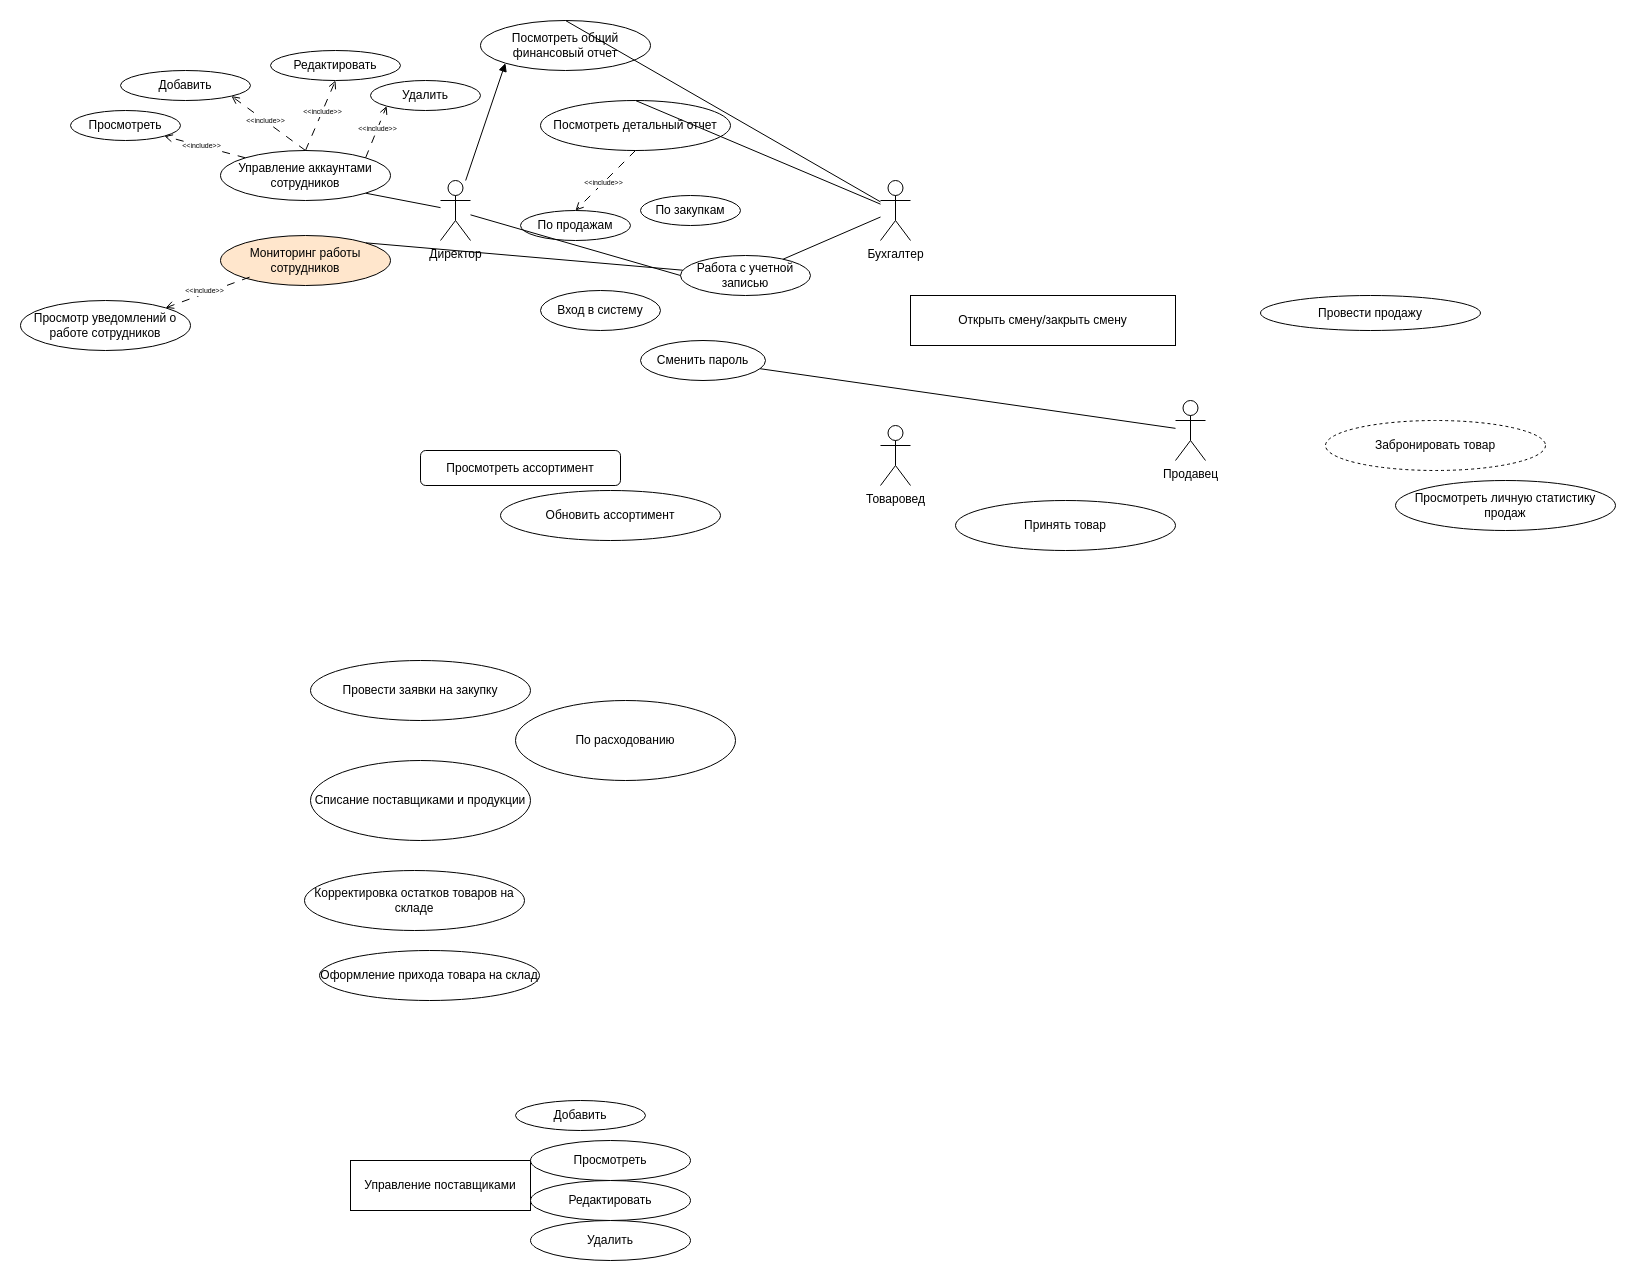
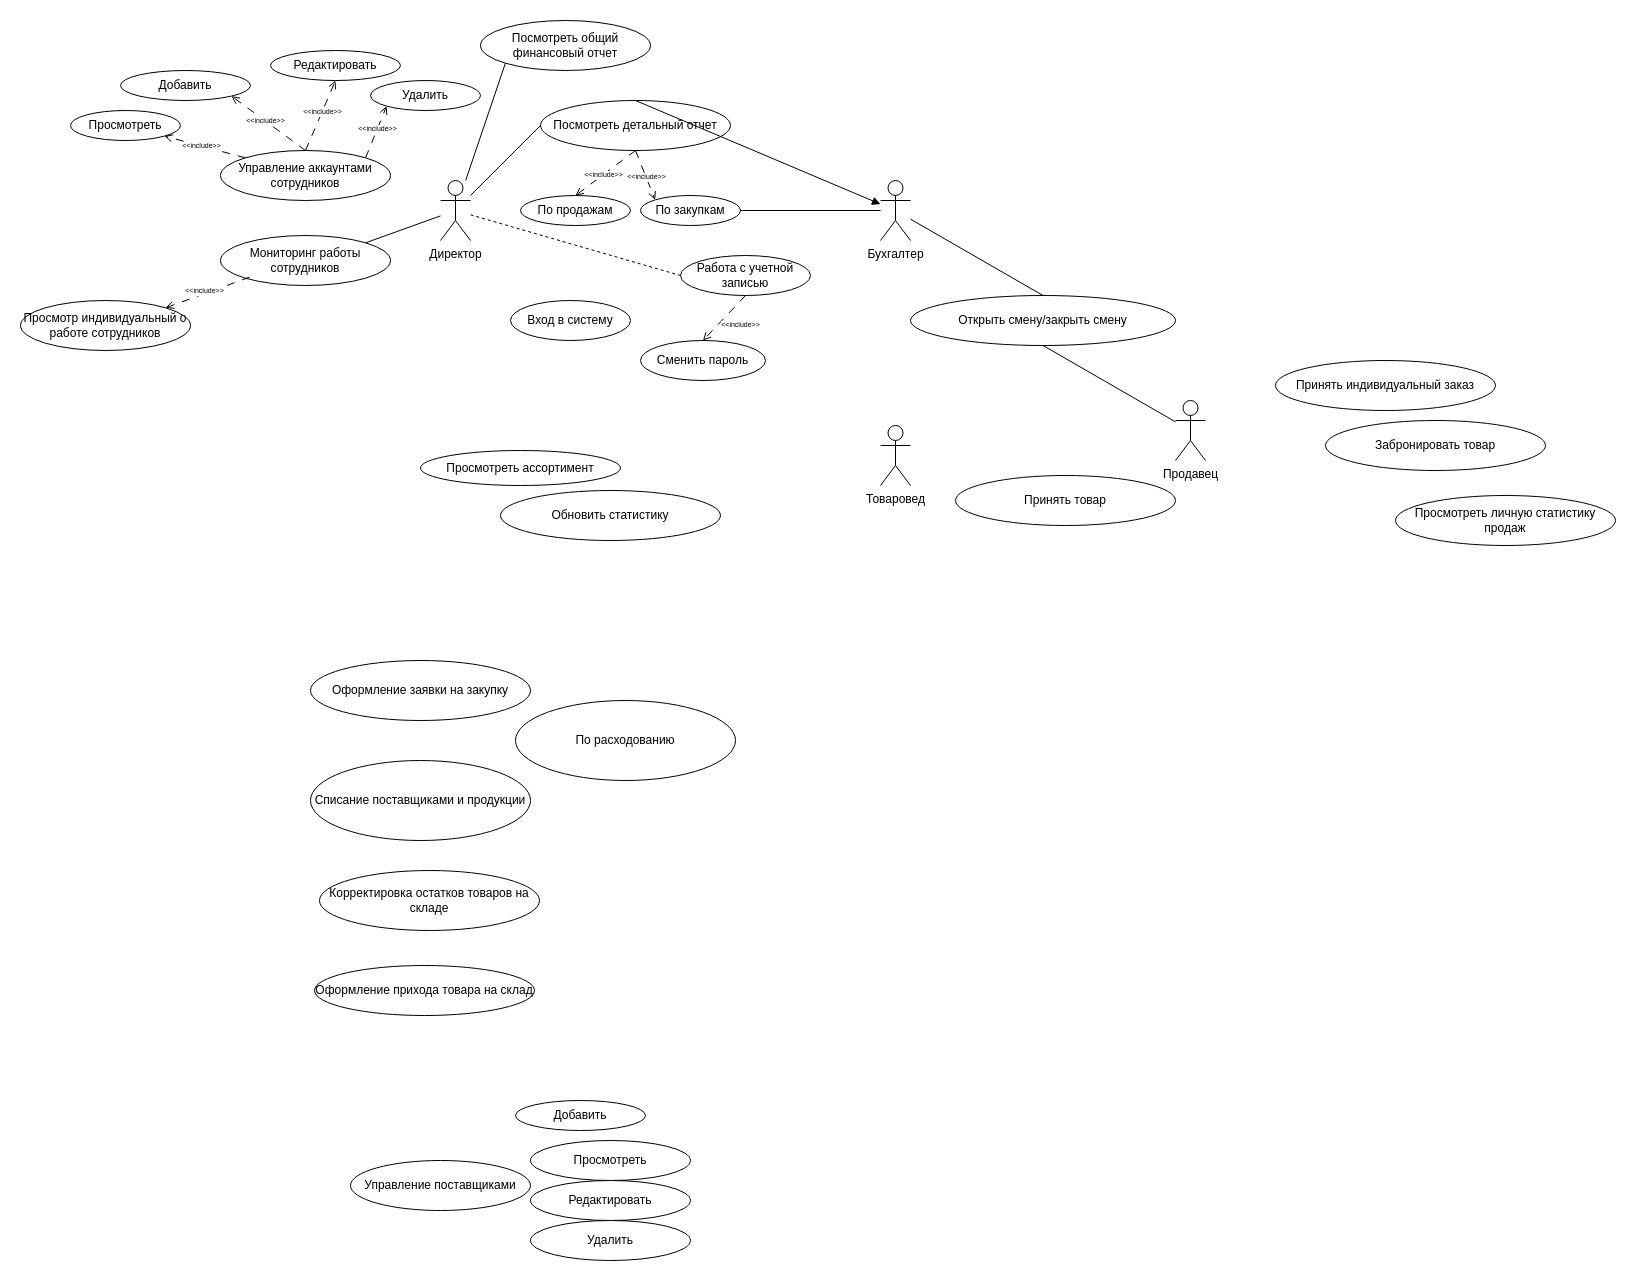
- <mxCell id="49" value="" style="endArrow=block;html=1;rounded=0;entryX=0;entryY=1;entryDx=0;entryDy=0;" edge="1" parent="1" source="2" target="14"><mxGeometry width="50" height="50" relative="1" as="geometry"><mxPoint x="594" y="224" as="sourcePoint" /><mxPoint x="520" y="210" as="targetPoint" /></mxGeometry></mxCell>
+ <mxCell id="49" value="" style="endArrow=none;html=1;rounded=0;entryX=0;entryY=1;entryDx=0;entryDy=0;" edge="1" parent="1" source="2" target="14"><mxGeometry width="50" height="50" relative="1" as="geometry"><mxPoint x="594" y="224" as="sourcePoint" /><mxPoint x="520" y="210" as="targetPoint" /></mxGeometry></mxCell>
- <mxCell id="57" value="" style="endArrow=none;html=1;rounded=0;exitX=0.5;exitY=0;exitDx=0;exitDy=0;" edge="1" parent="1" source="14" target="5"><mxGeometry width="50" height="50" relative="1" as="geometry"><mxPoint x="670" y="147" as="sourcePoint" /><mxPoint x="726" y="30" as="targetPoint" /></mxGeometry></mxCell>
+ <mxCell id="50" value="" style="endArrow=none;html=1;rounded=0;entryX=0;entryY=0.5;entryDx=0;entryDy=0;" edge="1" parent="1" source="2" target="15"><mxGeometry width="50" height="50" relative="1" as="geometry"><mxPoint x="490" y="258" as="sourcePoint" /><mxPoint x="550" y="190" as="targetPoint" /></mxGeometry></mxCell>
+ <mxCell id="53" value="" style="endArrow=open;html=1;rounded=0;exitX=0.5;exitY=1;exitDx=0;exitDy=0;entryX=0;entryY=0;entryDx=0;entryDy=0;dashed=1;dashPattern=8 8;endFill=0;" edge="1" parent="1" source="15" target="51"><mxGeometry width="50" height="50" relative="1" as="geometry"><mxPoint x="650" y="221" as="sourcePoint" /><mxPoint x="670" y="170" as="targetPoint" /></mxGeometry></mxCell>
+ <mxCell id="54" value="&amp;lt;&amp;lt;include&amp;gt;&amp;gt;" style="edgeLabel;html=1;align=center;verticalAlign=middle;resizable=0;points=[];fontSize=7;" vertex="1" connectable="0" parent="53"><mxGeometry x="0.096" relative="1" as="geometry"><mxPoint as="offset" /></mxGeometry></mxCell>
- <mxCell id="36" value="" style="endArrow=none;html=1;rounded=0;entryX=1;entryY=1;entryDx=0;entryDy=0;" edge="1" parent="1" source="2" target="7"><mxGeometry width="50" height="50" relative="1" as="geometry"><mxPoint x="380" y="190" as="sourcePoint" /><mxPoint x="430" y="140" as="targetPoint" /></mxGeometry></mxCell>
- <mxCell id="58" value="" style="endArrow=none;html=1;rounded=0;exitX=0.5;exitY=0;exitDx=0;exitDy=0;" edge="1" parent="1" source="15" target="5"><mxGeometry width="50" height="50" relative="1" as="geometry"><mxPoint x="710" y="64" as="sourcePoint" /><mxPoint x="855" y="10" as="targetPoint" /></mxGeometry></mxCell>
+ <mxCell id="58" value="" style="endArrow=block;html=1;rounded=0;exitX=0.5;exitY=0;exitDx=0;exitDy=0;" edge="1" parent="1" source="15" target="5"><mxGeometry width="50" height="50" relative="1" as="geometry"><mxPoint x="710" y="64" as="sourcePoint" /><mxPoint x="855" y="10" as="targetPoint" /></mxGeometry></mxCell>
- <mxCell id="52" value="По продажам" style="ellipse;whiteSpace=wrap;html=1;" vertex="1" parent="1"><mxGeometry x="520" y="210" width="110" height="30" as="geometry" /></mxCell>
+ <mxCell id="52" value="По продажам" style="ellipse;whiteSpace=wrap;html=1;" vertex="1" parent="1"><mxGeometry x="520" y="195" width="110" height="30" as="geometry" /></mxCell>
- <mxCell id="61" value="" style="endArrow=none;html=1;rounded=0;" edge="1" parent="1" source="5" target="35"><mxGeometry width="50" height="50" relative="1" as="geometry"><mxPoint x="830" y="180" as="sourcePoint" /><mxPoint x="1040" y="241" as="targetPoint" /></mxGeometry></mxCell>
+ <mxCell id="61" value="" style="endArrow=none;html=1;rounded=0;" edge="1" parent="1" source="5" target="51"><mxGeometry width="50" height="50" relative="1" as="geometry"><mxPoint x="830" y="180" as="sourcePoint" /><mxPoint x="1040" y="241" as="targetPoint" /></mxGeometry></mxCell>
- <mxCell id="60" value="" style="endArrow=none;html=1;rounded=0;entryX=0;entryY=0.5;entryDx=0;entryDy=0;" edge="1" parent="1" source="2" target="35"><mxGeometry width="50" height="50" relative="1" as="geometry"><mxPoint x="500" y="340" as="sourcePoint" /><mxPoint x="570" y="270" as="targetPoint" /></mxGeometry></mxCell>
+ <mxCell id="60" value="" style="endArrow=none;html=1;rounded=0;entryX=0;entryY=0.5;entryDx=0;entryDy=0;dashed=1;" edge="1" parent="1" source="2" target="35"><mxGeometry width="50" height="50" relative="1" as="geometry"><mxPoint x="500" y="340" as="sourcePoint" /><mxPoint x="570" y="270" as="targetPoint" /></mxGeometry></mxCell>
- <mxCell id="37" value="" style="endArrow=none;html=1;rounded=0;exitX=1;exitY=0;exitDx=0;exitDy=0;" edge="1" parent="1" source="12" target="35"><mxGeometry width="50" height="50" relative="1" as="geometry"><mxPoint x="390" y="180" as="sourcePoint" /><mxPoint x="440" y="130" as="targetPoint" /></mxGeometry></mxCell>
+ <mxCell id="37" value="" style="endArrow=none;html=1;rounded=0;exitX=1;exitY=0;exitDx=0;exitDy=0;" edge="1" parent="1" source="12" target="2"><mxGeometry width="50" height="50" relative="1" as="geometry"><mxPoint x="390" y="180" as="sourcePoint" /><mxPoint x="440" y="130" as="targetPoint" /></mxGeometry></mxCell>
+ <mxCell id="65" value="" style="endArrow=none;html=1;rounded=0;exitX=0.5;exitY=0;exitDx=0;exitDy=0;" edge="1" parent="1" source="26" target="5"><mxGeometry width="50" height="50" relative="1" as="geometry"><mxPoint x="990" y="503" as="sourcePoint" /><mxPoint x="1340" y="460" as="targetPoint" /></mxGeometry></mxCell>
- <mxCell id="12" value="Мониторинг работы сотрудников" style="ellipse;whiteSpace=wrap;html=1;fillColor=#ffe6cc;" vertex="1" parent="1"><mxGeometry x="220" y="235" width="170" height="50" as="geometry" /></mxCell>
+ <mxCell id="12" value="Мониторинг работы сотрудников" style="ellipse;whiteSpace=wrap;html=1;" vertex="1" parent="1"><mxGeometry x="220" y="235" width="170" height="50" as="geometry" /></mxCell>
- <mxCell id="6" value="Вход в систему" style="ellipse;whiteSpace=wrap;html=1;" vertex="1" parent="1"><mxGeometry x="540" y="290" width="120" height="40" as="geometry" /></mxCell>
+ <mxCell id="6" value="Вход в систему" style="ellipse;whiteSpace=wrap;html=1;" vertex="1" parent="1"><mxGeometry x="510" y="300" width="120" height="40" as="geometry" /></mxCell>
- <mxCell id="27" value="Провести продажу" style="ellipse;whiteSpace=wrap;html=1;" vertex="1" parent="1"><mxGeometry x="1260" y="295" width="220" height="35" as="geometry" /></mxCell>
+ <mxCell id="62" value="" style="endArrow=open;html=1;rounded=0;exitX=0.5;exitY=1;exitDx=0;exitDy=0;entryX=0.5;entryY=0;entryDx=0;entryDy=0;dashed=1;dashPattern=8 8;endFill=0;" edge="1" parent="1" source="35" target="34"><mxGeometry width="50" height="50" relative="1" as="geometry"><mxPoint x="786" y="320" as="sourcePoint" /><mxPoint x="700" y="333" as="targetPoint" /></mxGeometry></mxCell>
+ <mxCell id="63" value="&amp;lt;&amp;lt;include&amp;gt;&amp;gt;" style="edgeLabel;html=1;align=center;verticalAlign=middle;resizable=0;points=[];fontSize=7;" vertex="1" connectable="0" parent="62"><mxGeometry x="0.096" relative="1" as="geometry"><mxPoint x="18" y="5" as="offset" /></mxGeometry></mxCell>
- <mxCell id="26" value="Открыть смену/закрыть смену" style="whiteSpace=wrap;html=1;rounded=0;" vertex="1" parent="1"><mxGeometry x="910" y="295" width="265" height="50" as="geometry" /></mxCell>
+ <mxCell id="26" value="Открыть смену/закрыть смену" style="ellipse;whiteSpace=wrap;html=1;" vertex="1" parent="1"><mxGeometry x="910" y="295" width="265" height="50" as="geometry" /></mxCell>
- <mxCell id="13" value="Просмотр уведомлений о работе сотрудников" style="ellipse;whiteSpace=wrap;html=1;" vertex="1" parent="1"><mxGeometry x="20" y="300" width="170" height="50" as="geometry" /></mxCell>
+ <mxCell id="13" value="Просмотр индивидуальный о работе сотрудников" style="ellipse;whiteSpace=wrap;html=1;" vertex="1" parent="1"><mxGeometry x="20" y="300" width="170" height="50" as="geometry" /></mxCell>
+ <mxCell id="28" value="Принять индивидуальный заказ" style="ellipse;whiteSpace=wrap;html=1;" vertex="1" parent="1"><mxGeometry x="1275" y="360" width="220" height="50" as="geometry" /></mxCell>
- <mxCell id="64" value="" style="endArrow=none;html=1;rounded=0;" edge="1" parent="1" source="3" target="34"><mxGeometry width="50" height="50" relative="1" as="geometry"><mxPoint x="480" y="410" as="sourcePoint" /><mxPoint x="690" y="471" as="targetPoint" /></mxGeometry></mxCell>
+ <mxCell id="64" value="" style="endArrow=none;html=1;rounded=0;entryX=0.5;entryY=1;entryDx=0;entryDy=0;" edge="1" parent="1" source="3" target="26"><mxGeometry width="50" height="50" relative="1" as="geometry"><mxPoint x="480" y="410" as="sourcePoint" /><mxPoint x="690" y="471" as="targetPoint" /></mxGeometry></mxCell>
- <mxCell id="29" value="Забронировать товар" style="ellipse;whiteSpace=wrap;html=1;dashed=1;" vertex="1" parent="1"><mxGeometry x="1325" y="420" width="220" height="50" as="geometry" /></mxCell>
+ <mxCell id="29" value="Забронировать товар" style="ellipse;whiteSpace=wrap;html=1;" vertex="1" parent="1"><mxGeometry x="1325" y="420" width="220" height="50" as="geometry" /></mxCell>
- <mxCell id="32" value="Просмотреть ассортимент" style="whiteSpace=wrap;html=1;rounded=1;" vertex="1" parent="1"><mxGeometry x="420" y="450" width="200" height="35" as="geometry" /></mxCell>
+ <mxCell id="32" value="Просмотреть ассортимент" style="ellipse;whiteSpace=wrap;html=1;" vertex="1" parent="1"><mxGeometry x="420" y="450" width="200" height="35" as="geometry" /></mxCell>
- <mxCell id="33" value="Просмотреть личную статистику продаж" style="ellipse;whiteSpace=wrap;html=1;" vertex="1" parent="1"><mxGeometry x="1395" y="480" width="220" height="50" as="geometry" /></mxCell>
+ <mxCell id="33" value="Просмотреть личную статистику продаж" style="ellipse;whiteSpace=wrap;html=1;" vertex="1" parent="1"><mxGeometry x="1395" y="495" width="220" height="50" as="geometry" /></mxCell>
- <mxCell id="31" value="Обновить ассортимент" style="ellipse;whiteSpace=wrap;html=1;" vertex="1" parent="1"><mxGeometry x="500" y="490" width="220" height="50" as="geometry" /></mxCell>
+ <mxCell id="31" value="Обновить статистику" style="ellipse;whiteSpace=wrap;html=1;" vertex="1" parent="1"><mxGeometry x="500" y="490" width="220" height="50" as="geometry" /></mxCell>
- <mxCell id="30" value="Принять товар" style="ellipse;whiteSpace=wrap;html=1;" vertex="1" parent="1"><mxGeometry x="955" y="500" width="220" height="50" as="geometry" /></mxCell>
+ <mxCell id="30" value="Принять товар" style="ellipse;whiteSpace=wrap;html=1;" vertex="1" parent="1"><mxGeometry x="955" y="475" width="220" height="50" as="geometry" /></mxCell>
- <mxCell id="25" value="Провести заявки на закупку" style="ellipse;whiteSpace=wrap;html=1;" vertex="1" parent="1"><mxGeometry x="310" y="660" width="220" height="60" as="geometry" /></mxCell>
+ <mxCell id="25" value="Оформление заявки на закупку" style="ellipse;whiteSpace=wrap;html=1;" vertex="1" parent="1"><mxGeometry x="310" y="660" width="220" height="60" as="geometry" /></mxCell>
- <mxCell id="22" value="Корректировка остатков товаров на складе" style="ellipse;whiteSpace=wrap;html=1;" vertex="1" parent="1"><mxGeometry x="304" y="870" width="220" height="60" as="geometry" /></mxCell>
+ <mxCell id="22" value="Корректировка остатков товаров на складе" style="ellipse;whiteSpace=wrap;html=1;" vertex="1" parent="1"><mxGeometry x="319" y="870" width="220" height="60" as="geometry" /></mxCell>
- <mxCell id="21" value="Оформление прихода товара на склад" style="ellipse;whiteSpace=wrap;html=1;" vertex="1" parent="1"><mxGeometry x="319" y="950" width="220" height="50" as="geometry" /></mxCell>
+ <mxCell id="21" value="Оформление прихода товара на склад" style="ellipse;whiteSpace=wrap;html=1;" vertex="1" parent="1"><mxGeometry x="314" y="965" width="220" height="50" as="geometry" /></mxCell>
- <mxCell id="16" value="Управление поставщиками" style="whiteSpace=wrap;html=1;rounded=0;" vertex="1" parent="1"><mxGeometry x="350" y="1160" width="180" height="50" as="geometry" /></mxCell>
+ <mxCell id="16" value="Управление поставщиками" style="ellipse;whiteSpace=wrap;html=1;" vertex="1" parent="1"><mxGeometry x="350" y="1160" width="180" height="50" as="geometry" /></mxCell>
